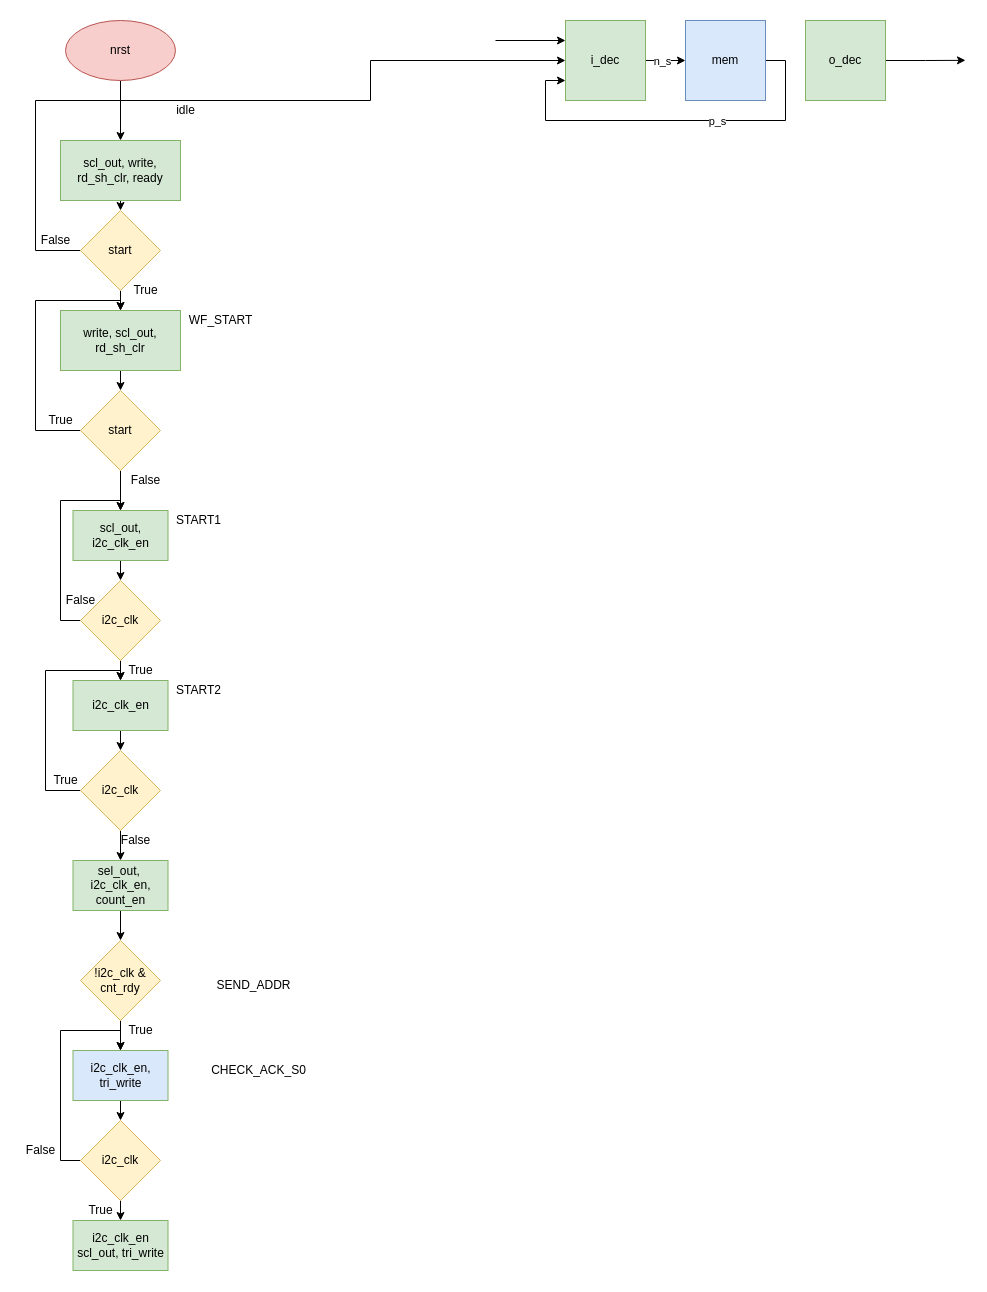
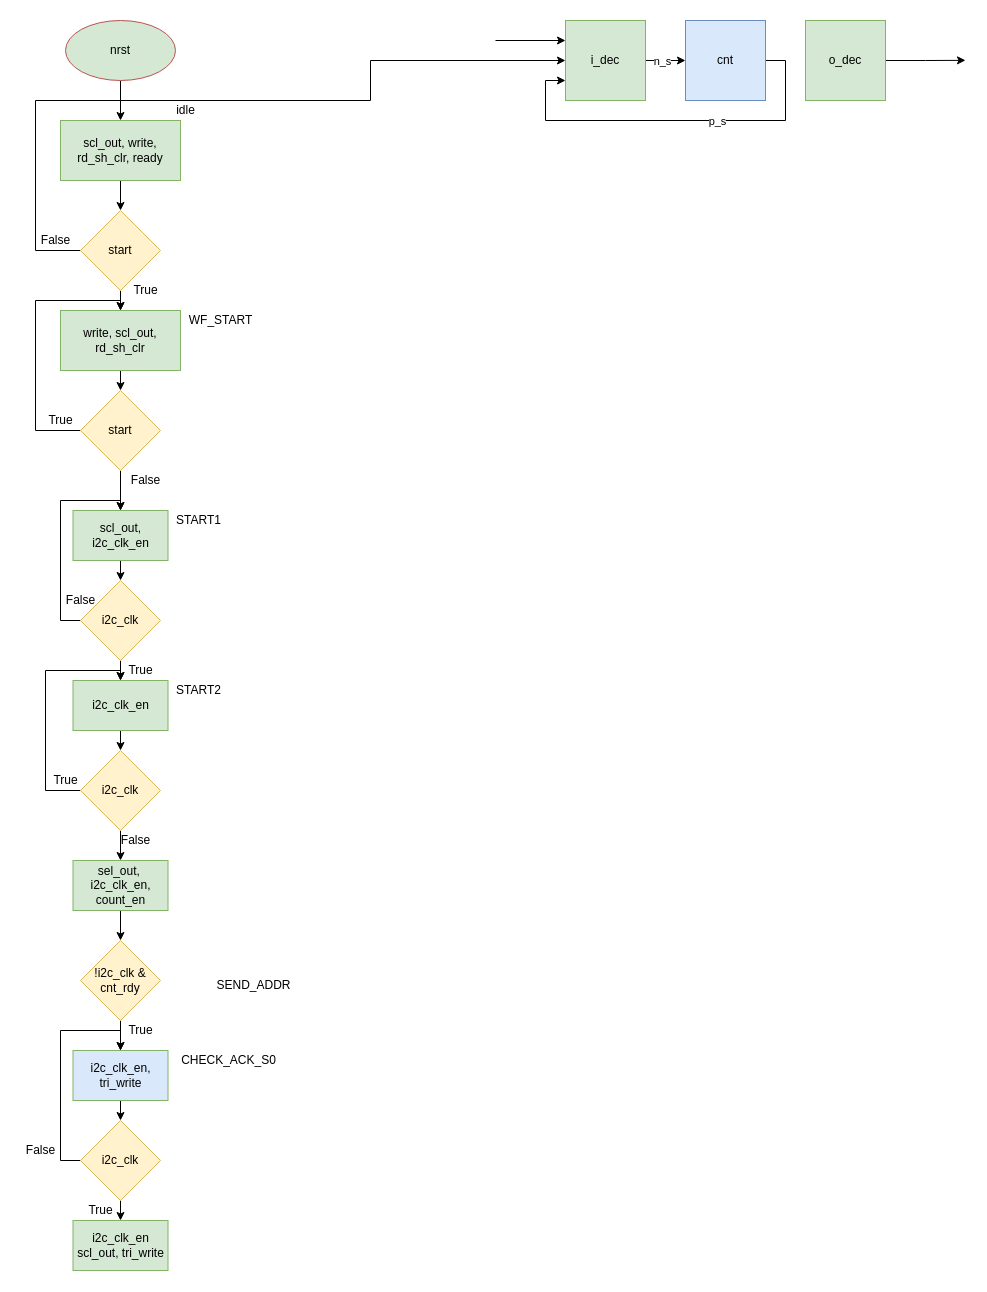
- <mxCell id="3" value="nrst" style="ellipse;whiteSpace=wrap;html=1;fillColor=#f8cecc;strokeColor=#b85450;" vertex="1" parent="1"><mxGeometry x="65" y="20" width="110" height="60" as="geometry" /></mxCell>
+ <mxCell id="3" value="nrst" style="ellipse;whiteSpace=wrap;html=1;fillColor=#d5e8d4;strokeColor=#b85450;" vertex="1" parent="1"><mxGeometry x="65" y="20" width="110" height="60" as="geometry" /></mxCell>
- <mxCell id="33" value="mem" style="whiteSpace=wrap;html=1;aspect=fixed;fillColor=#dae8fc;strokeColor=#6c8ebf;" vertex="1" parent="1"><mxGeometry x="685" y="20" width="80" height="80" as="geometry" /></mxCell>
+ <mxCell id="33" value="cnt" style="whiteSpace=wrap;html=1;aspect=fixed;fillColor=#dae8fc;strokeColor=#6c8ebf;" vertex="1" parent="1"><mxGeometry x="685" y="20" width="80" height="80" as="geometry" /></mxCell>
- <mxCell id="5" value="scl_out, write,&lt;br&gt;rd_sh_clr, ready" style="rounded=0;whiteSpace=wrap;html=1;fillColor=#d5e8d4;strokeColor=#82b366;" vertex="1" parent="1"><mxGeometry x="60" y="140" width="120" height="60" as="geometry" /></mxCell>
+ <mxCell id="5" value="scl_out, write,&lt;br&gt;rd_sh_clr, ready" style="rounded=0;whiteSpace=wrap;html=1;fillColor=#d5e8d4;strokeColor=#82b366;" vertex="1" parent="1"><mxGeometry x="60" y="120" width="120" height="60" as="geometry" /></mxCell>
- <mxCell id="52" value="CHECK_ACK_S0" style="text;html=1;align=center;verticalAlign=middle;resizable=0;points=[];autosize=1;strokeColor=none;fillColor=none;" vertex="1" parent="1"><mxGeometry x="202.5" y="1060" width="110" height="20" as="geometry" /></mxCell>
+ <mxCell id="52" value="CHECK_ACK_S0" style="text;html=1;align=center;verticalAlign=middle;resizable=0;points=[];autosize=1;strokeColor=none;fillColor=none;" vertex="1" parent="1"><mxGeometry x="172.5" y="1050" width="110" height="20" as="geometry" /></mxCell>
